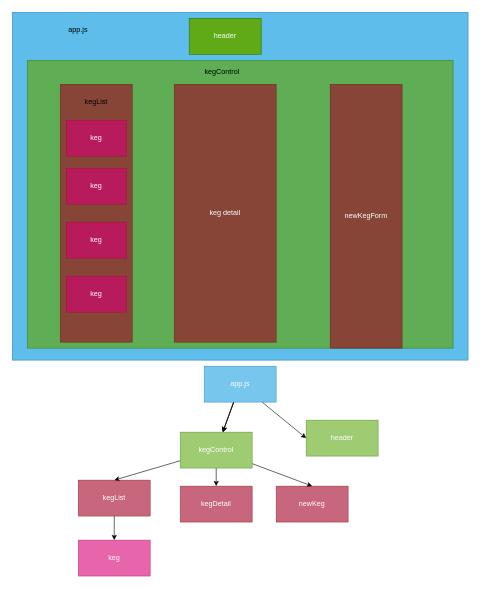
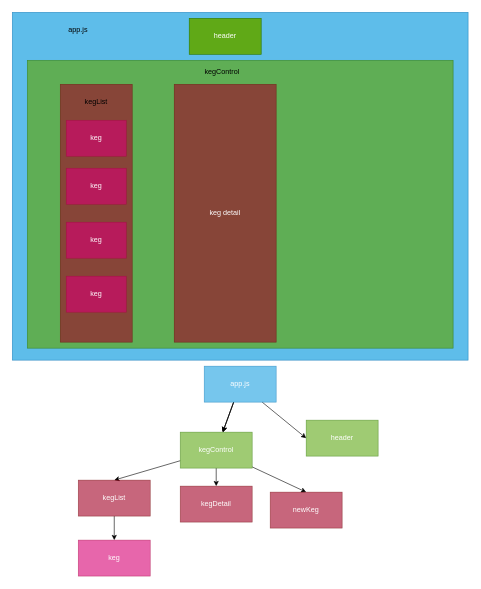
- <mxCell id="12" value="newKegForm" style="rounded=0;whiteSpace=wrap;html=1;fillColor=#a20025;strokeColor=#6F0000;fontColor=#ffffff;opacity=60;" vertex="1" parent="1"><mxGeometry x="550" y="140" width="120" height="440" as="geometry" /></mxCell>
- <mxCell id="28" value="newKeg" style="rounded=0;whiteSpace=wrap;html=1;fillColor=#a20025;strokeColor=#6F0000;fontColor=#ffffff;opacity=60;" vertex="1" parent="1"><mxGeometry x="460" y="810" width="120" height="60" as="geometry" /></mxCell>
+ <mxCell id="28" value="newKeg" style="rounded=0;whiteSpace=wrap;html=1;fillColor=#a20025;strokeColor=#6F0000;fontColor=#ffffff;opacity=60;" vertex="1" parent="1"><mxGeometry x="450" y="820" width="120" height="60" as="geometry" /></mxCell>
